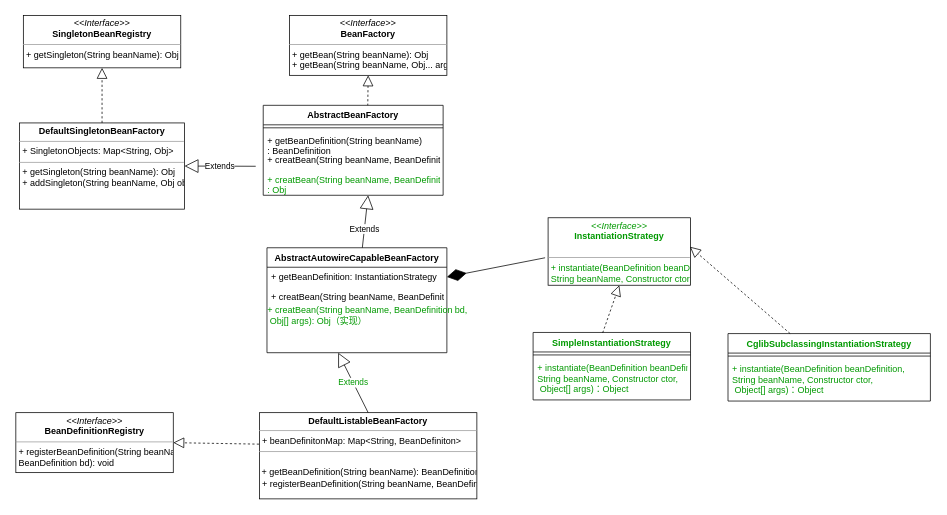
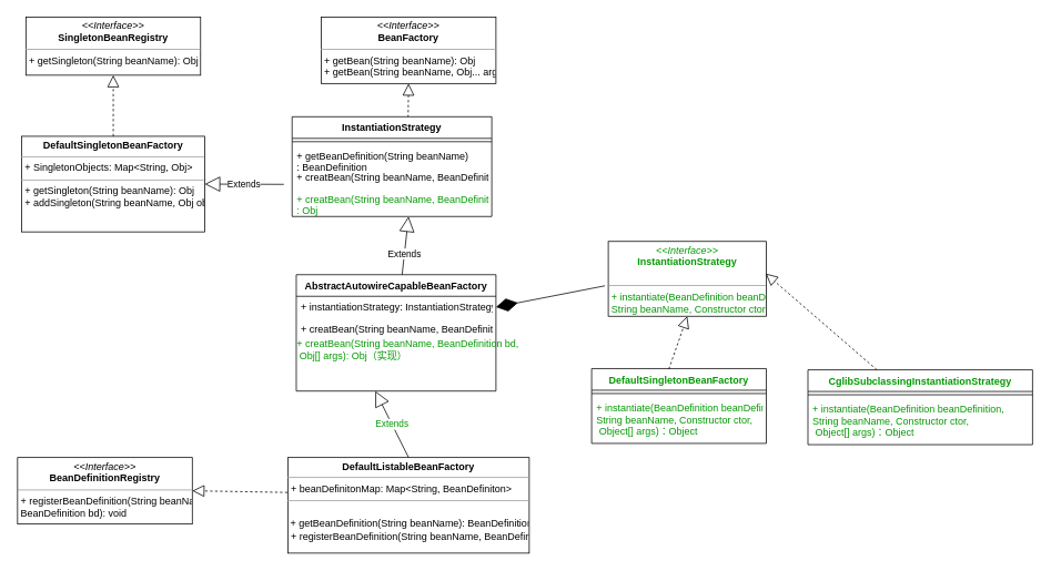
- <mxCell id="12" value="AbstractBeanFactory" style="swimlane;fontStyle=1;align=center;verticalAlign=top;childLayout=stackLayout;horizontal=1;startSize=26;horizontalStack=0;resizeParent=1;resizeParentMax=0;resizeLast=0;collapsible=1;marginBottom=0;fontColor=default;" parent="1" vertex="1"><mxGeometry x="350" y="140" width="240" height="120" as="geometry" /></mxCell>
+ <mxCell id="12" value="InstantiationStrategy" style="swimlane;fontStyle=1;align=center;verticalAlign=top;childLayout=stackLayout;horizontal=1;startSize=26;horizontalStack=0;resizeParent=1;resizeParentMax=0;resizeLast=0;collapsible=1;marginBottom=0;fontColor=default;" parent="1" vertex="1"><mxGeometry x="350" y="140" width="240" height="120" as="geometry" /></mxCell>
- <mxCell id="27" value="+ getBeanDefinition: InstantiationStrategy" style="text;strokeColor=none;fillColor=none;align=left;verticalAlign=top;spacingLeft=4;spacingRight=4;overflow=hidden;rotatable=0;points=[[0,0.5],[1,0.5]];portConstraint=eastwest;fontColor=#000000;" parent="26" vertex="1"><mxGeometry y="26" width="240" height="26" as="geometry" /></mxCell>
+ <mxCell id="27" value="+ instantiationStrategy: InstantiationStrategy" style="text;strokeColor=none;fillColor=none;align=left;verticalAlign=top;spacingLeft=4;spacingRight=4;overflow=hidden;rotatable=0;points=[[0,0.5],[1,0.5]];portConstraint=eastwest;fontColor=#000000;" parent="26" vertex="1"><mxGeometry y="26" width="240" height="26" as="geometry" /></mxCell>
- <mxCell id="18" value="SimpleInstantiationStrategy" style="swimlane;fontStyle=1;align=center;verticalAlign=top;childLayout=stackLayout;horizontal=1;startSize=26;horizontalStack=0;resizeParent=1;resizeParentMax=0;resizeLast=0;collapsible=1;marginBottom=0;fontColor=#009900;" parent="1" vertex="1"><mxGeometry x="710" y="443" width="210" height="90" as="geometry" /></mxCell>
+ <mxCell id="18" value="DefaultSingletonBeanFactory" style="swimlane;fontStyle=1;align=center;verticalAlign=top;childLayout=stackLayout;horizontal=1;startSize=26;horizontalStack=0;resizeParent=1;resizeParentMax=0;resizeLast=0;collapsible=1;marginBottom=0;fontColor=#009900;" parent="1" vertex="1"><mxGeometry x="710" y="443" width="210" height="90" as="geometry" /></mxCell>
